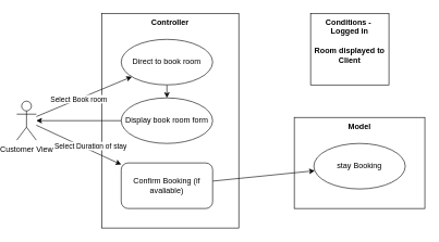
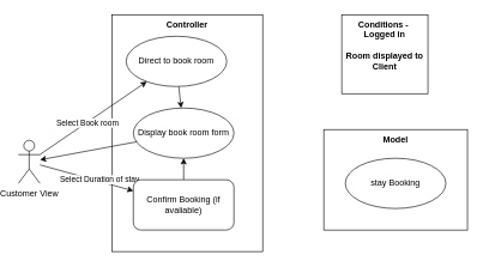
- <mxCell id="10" value="Direct to book room" style="ellipse;whiteSpace=wrap;html=1;" parent="1" vertex="1"><mxGeometry x="180" y="60" width="140" height="70" as="geometry" /></mxCell>
+ <mxCell id="10" value="Direct to book room" style="ellipse;whiteSpace=wrap;html=1;" parent="1" vertex="1"><mxGeometry x="170" y="50" width="140" height="70" as="geometry" /></mxCell>
- <mxCell id="7" value="Customer View" style="shape=umlActor;html=1;verticalLabelPosition=bottom;verticalAlign=top;align=center;" parent="1" vertex="1"><mxGeometry x="20" y="155" width="30" height="60" as="geometry" /></mxCell>
+ <mxCell id="7" value="Customer View" style="shape=umlActor;html=1;verticalLabelPosition=bottom;verticalAlign=top;align=center;" parent="1" vertex="1"><mxGeometry x="20" y="195" width="30" height="60" as="geometry" /></mxCell>
- <mxCell id="14" style="edgeStyle=none;html=1;" parent="1" source="15" target="16" edge="1"><mxGeometry relative="1" as="geometry"><mxPoint x="500" y="400" as="targetPoint" /></mxGeometry></mxCell>
+ <mxCell id="14" style="edgeStyle=none;html=1;" parent="1" source="15" target="13" edge="1"><mxGeometry relative="1" as="geometry"><mxPoint x="500" y="400" as="targetPoint" /></mxGeometry></mxCell>
